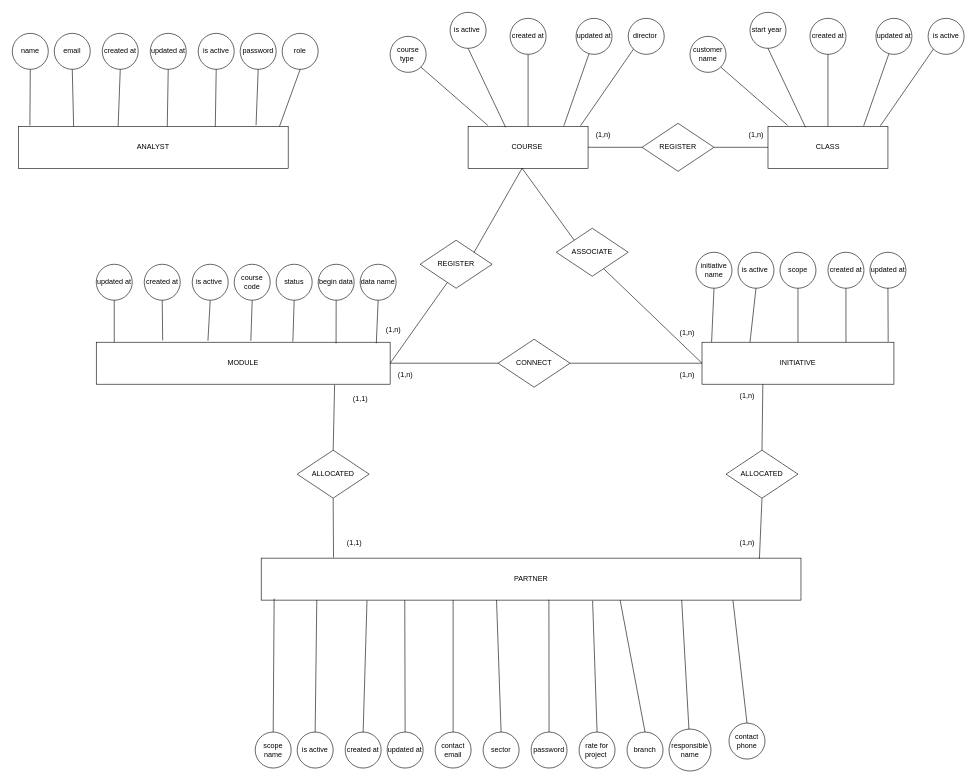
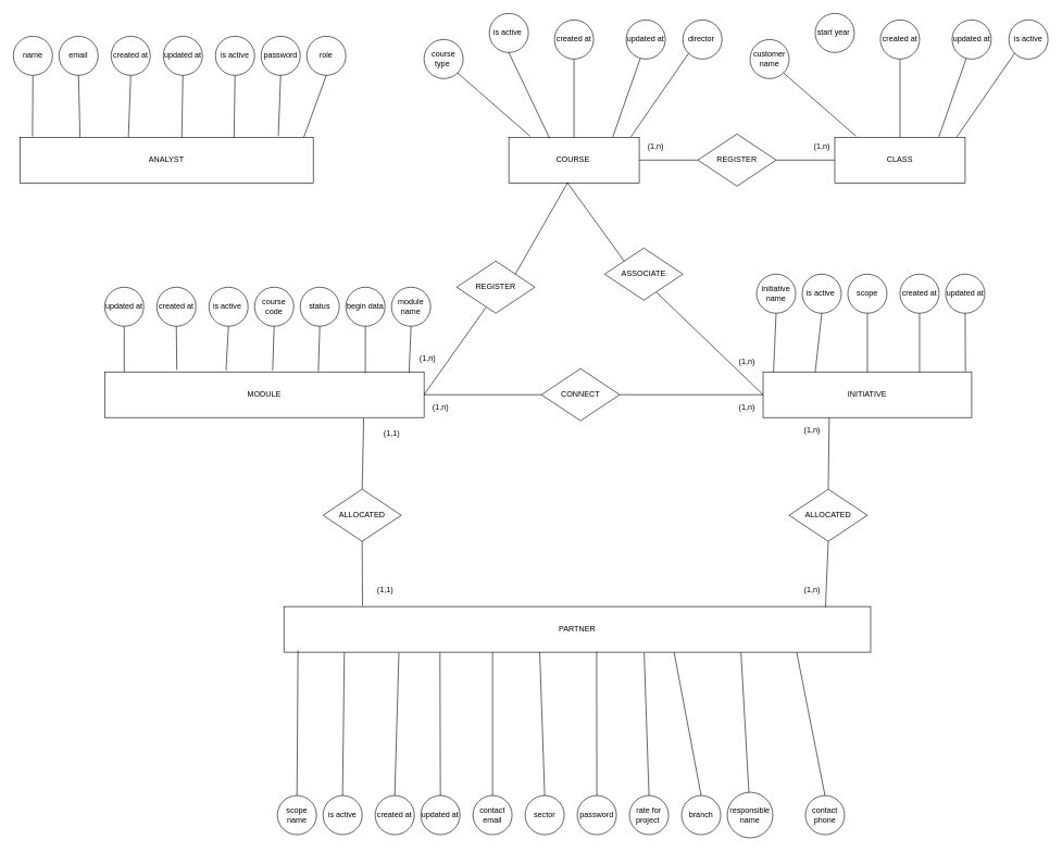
- <mxCell id="60" value="" style="endArrow=none;html=1;rounded=0;exitX=0.313;exitY=0.024;exitDx=0;exitDy=0;exitPerimeter=0;entryX=0.5;entryY=1;entryDx=0;entryDy=0;" edge="1" parent="1" source="52" target="59"><mxGeometry width="50" height="50" relative="1" as="geometry"><mxPoint x="1323" y="218" as="sourcePoint" /><mxPoint x="1190" y="130" as="targetPoint" /></mxGeometry></mxCell>
- <mxCell id="5" value="data name" style="ellipse;whiteSpace=wrap;html=1;aspect=fixed;" vertex="1" parent="1"><mxGeometry x="600" y="440" width="60" height="60" as="geometry" /></mxCell>
+ <mxCell id="5" value="module name" style="ellipse;whiteSpace=wrap;html=1;aspect=fixed;" vertex="1" parent="1"><mxGeometry x="600" y="440" width="60" height="60" as="geometry" /></mxCell>
- <mxCell id="79" value="contact phone" style="ellipse;whiteSpace=wrap;html=1;aspect=fixed;" vertex="1" parent="1"><mxGeometry x="1215" y="1205" width="60" height="60" as="geometry" /></mxCell>
+ <mxCell id="79" value="contact phone" style="ellipse;whiteSpace=wrap;html=1;aspect=fixed;" vertex="1" parent="1"><mxGeometry x="1235" y="1220" width="60" height="60" as="geometry" /></mxCell>
